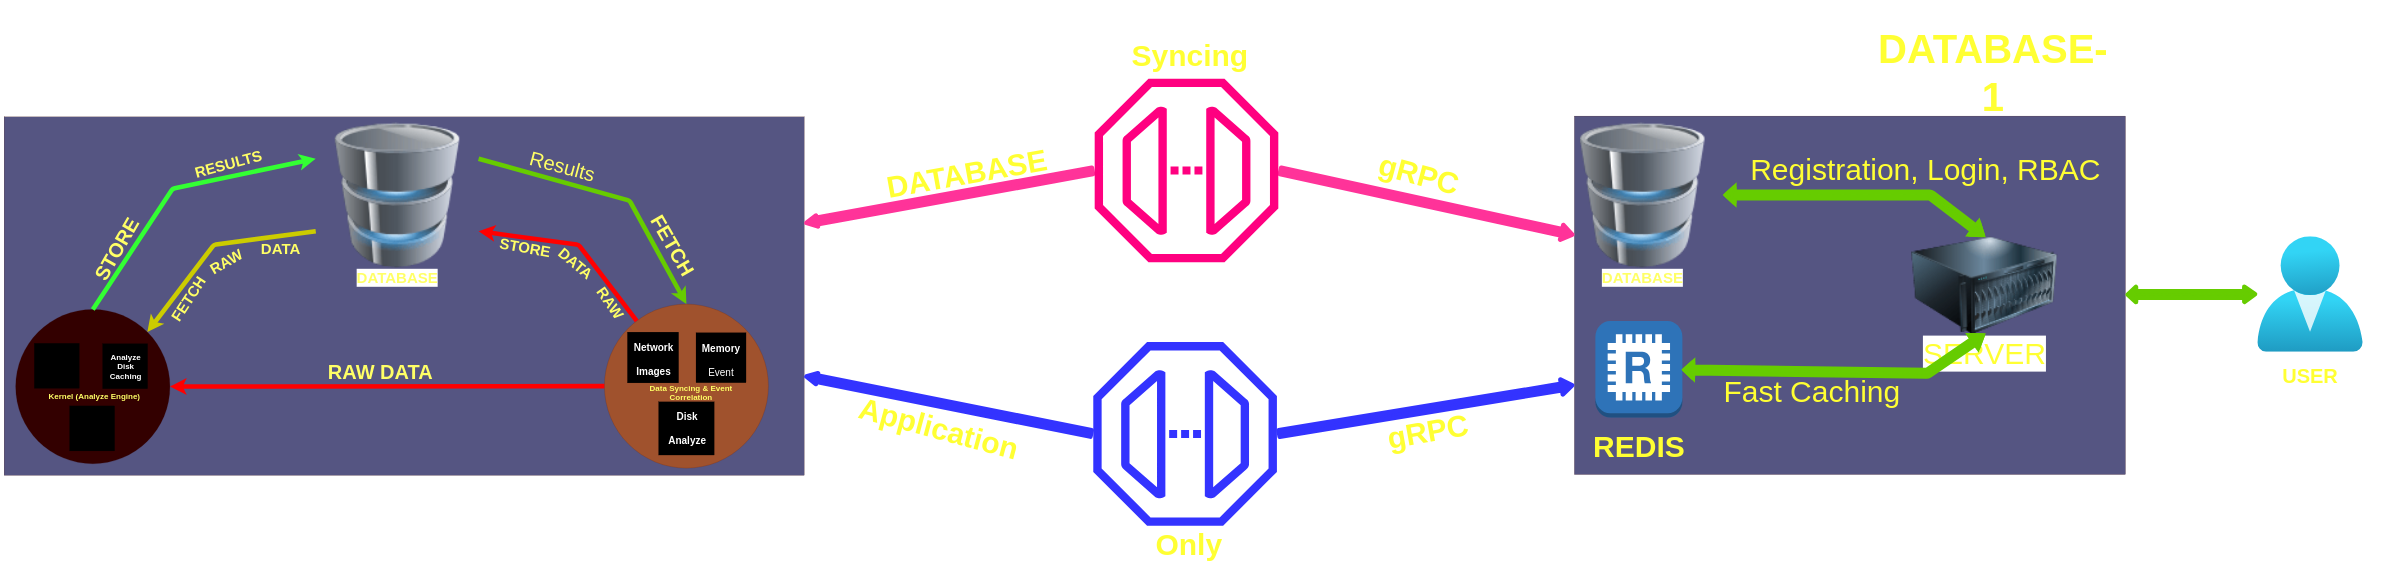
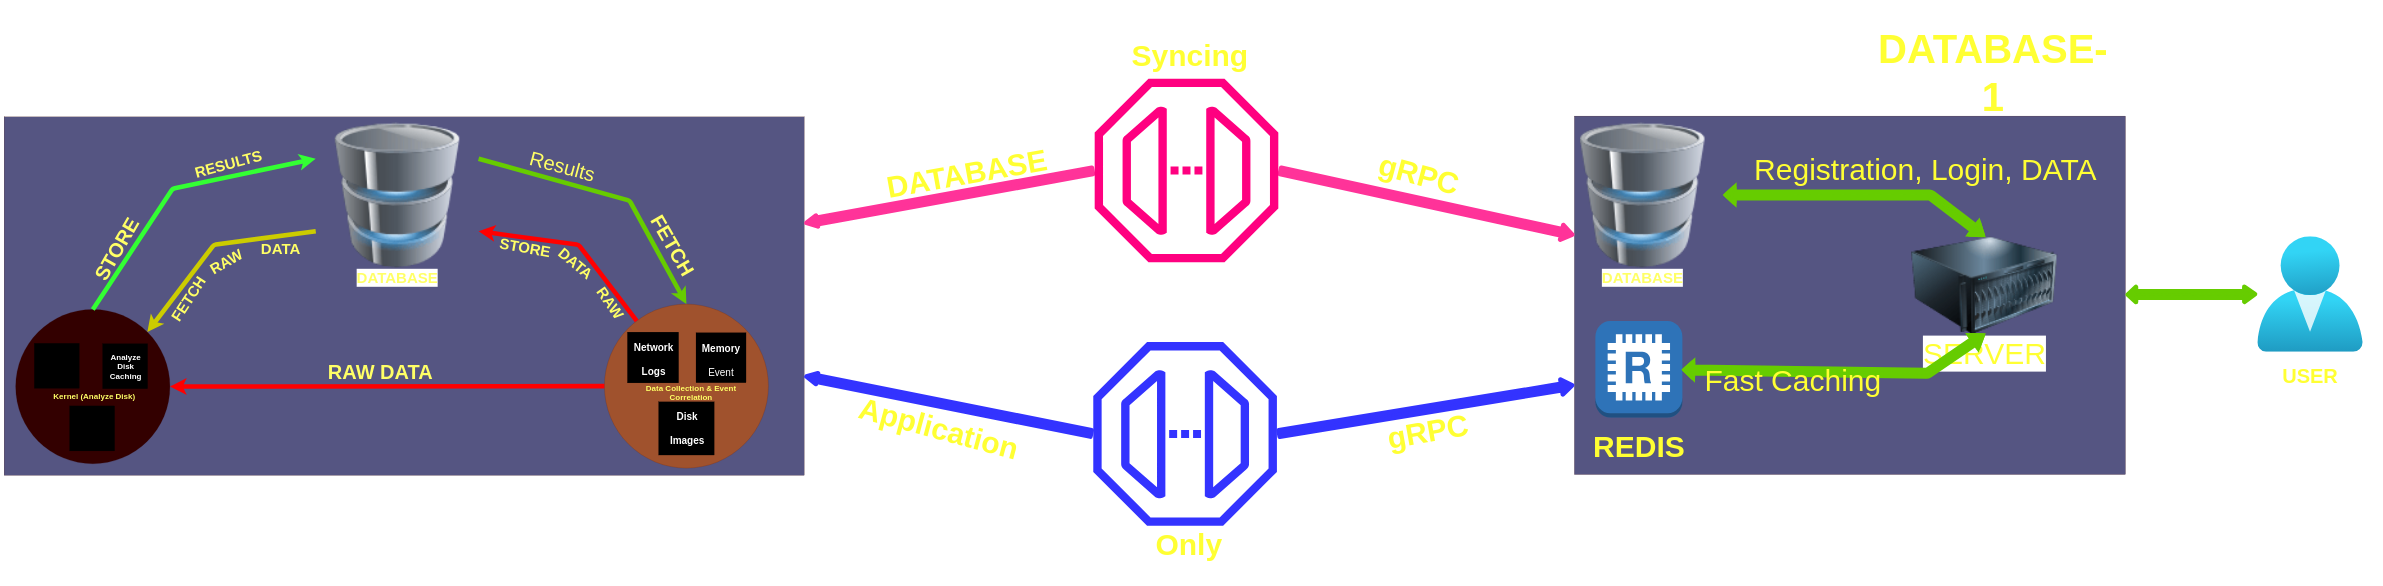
- <mxCell id="57" value="Registration, Login, RBAC" style="text;html=1;strokeColor=none;fillColor=none;align=center;verticalAlign=middle;whiteSpace=wrap;rounded=0;fontSize=150;fontColor=#FFFF33;" vertex="1" parent="1"><mxGeometry x="8660" y="705" width="1930" height="285" as="geometry" /></mxCell>
+ <mxCell id="57" value="Registration, Login, DATA" style="text;html=1;strokeColor=none;fillColor=none;align=center;verticalAlign=middle;whiteSpace=wrap;rounded=0;fontSize=150;fontColor=#FFFF33;" vertex="1" parent="1"><mxGeometry x="8660" y="705" width="1930" height="285" as="geometry" /></mxCell>
- <mxCell id="25" value="&lt;b style=&quot;font-size: 50px;&quot;&gt;&lt;font color=&quot;#ffffff&quot;&gt;Network&lt;br&gt;Images&lt;/font&gt;&lt;/b&gt;" style="text;html=1;strokeColor=none;fillColor=none;align=center;verticalAlign=middle;whiteSpace=wrap;rounded=0;fontSize=100;fontColor=#FFFF66;" vertex="1" parent="1"><mxGeometry x="3134" y="1689" width="266" height="174" as="geometry" /></mxCell>
+ <mxCell id="25" value="&lt;b style=&quot;font-size: 50px;&quot;&gt;&lt;font color=&quot;#ffffff&quot;&gt;Network&lt;br&gt;Logs&lt;/font&gt;&lt;/b&gt;" style="text;html=1;strokeColor=none;fillColor=none;align=center;verticalAlign=middle;whiteSpace=wrap;rounded=0;fontSize=100;fontColor=#FFFF66;" vertex="1" parent="1"><mxGeometry x="3134" y="1689" width="266" height="174" as="geometry" /></mxCell>
- <mxCell id="56" value="Fast Caching" style="text;html=1;strokeColor=none;fillColor=none;align=center;verticalAlign=middle;whiteSpace=wrap;rounded=0;fontSize=150;fontColor=#FFFF33;" vertex="1" parent="1"><mxGeometry x="8535" y="1800" width="1045" height="315" as="geometry" /></mxCell>
+ <mxCell id="56" value="Fast Caching" style="text;html=1;strokeColor=none;fillColor=none;align=center;verticalAlign=middle;whiteSpace=wrap;rounded=0;fontSize=150;fontColor=#FFFF33;" vertex="1" parent="1"><mxGeometry x="8440" y="1745" width="1045" height="315" as="geometry" /></mxCell>
- <mxCell id="29" value="&lt;b style=&quot;&quot;&gt;&lt;font color=&quot;#ffff66&quot; style=&quot;font-size: 40px;&quot;&gt;Data Syncing &amp;amp; Event Correlation&lt;/font&gt;&lt;/b&gt;" style="text;html=1;strokeColor=none;fillColor=none;align=center;verticalAlign=middle;whiteSpace=wrap;rounded=0;movable=1;resizable=1;rotatable=1;deletable=1;editable=1;connectable=1;" vertex="1" parent="1"><mxGeometry x="3204" y="1908.5" width="500" height="107" as="geometry" /></mxCell>
+ <mxCell id="29" value="&lt;b style=&quot;&quot;&gt;&lt;font color=&quot;#ffff66&quot; style=&quot;font-size: 40px;&quot;&gt;Data Collection &amp;amp; Event Correlation&lt;/font&gt;&lt;/b&gt;" style="text;html=1;strokeColor=none;fillColor=none;align=center;verticalAlign=middle;whiteSpace=wrap;rounded=0;movable=1;resizable=1;rotatable=1;deletable=1;editable=1;connectable=1;" vertex="1" parent="1"><mxGeometry x="3204" y="1908.5" width="500" height="107" as="geometry" /></mxCell>
- <mxCell id="9" value="&lt;span style=&quot;font-size: 40px;&quot;&gt;&lt;b&gt;&lt;font color=&quot;#ffff66&quot;&gt;Kernel (Analyze Engine)&lt;/font&gt;&lt;/b&gt;&lt;/span&gt;" style="text;html=1;strokeColor=none;fillColor=none;align=center;verticalAlign=middle;whiteSpace=wrap;rounded=0;movable=1;resizable=1;rotatable=1;deletable=1;editable=1;connectable=1;" vertex="1" parent="1"><mxGeometry x="220.5" y="1927" width="500" height="107" as="geometry" /></mxCell>
+ <mxCell id="9" value="&lt;span style=&quot;font-size: 40px;&quot;&gt;&lt;b&gt;&lt;font color=&quot;#ffff66&quot;&gt;Kernel (Analyze Disk)&lt;/font&gt;&lt;/b&gt;&lt;/span&gt;" style="text;html=1;strokeColor=none;fillColor=none;align=center;verticalAlign=middle;whiteSpace=wrap;rounded=0;movable=1;resizable=1;rotatable=1;deletable=1;editable=1;connectable=1;" vertex="1" parent="1"><mxGeometry x="220.5" y="1927" width="500" height="107" as="geometry" /></mxCell>
- <mxCell id="27" value="&lt;b style=&quot;font-size: 50px;&quot;&gt;&lt;font color=&quot;#ffffff&quot;&gt;&lt;span style=&quot;font-size: 50px;&quot;&gt;Disk&lt;br&gt;&lt;/span&gt;Analyze&lt;/font&gt;&lt;/b&gt;" style="text;html=1;strokeColor=none;fillColor=none;align=center;verticalAlign=middle;whiteSpace=wrap;rounded=0;fontSize=100;fontColor=#FFFF66;" vertex="1" parent="1"><mxGeometry x="3286" y="2010" width="298" height="222" as="geometry" /></mxCell>
+ <mxCell id="27" value="&lt;b style=&quot;font-size: 50px;&quot;&gt;&lt;font color=&quot;#ffffff&quot;&gt;&lt;span style=&quot;font-size: 50px;&quot;&gt;Disk&lt;br&gt;&lt;/span&gt;Images&lt;/font&gt;&lt;/b&gt;" style="text;html=1;strokeColor=none;fillColor=none;align=center;verticalAlign=middle;whiteSpace=wrap;rounded=0;fontSize=100;fontColor=#FFFF66;" vertex="1" parent="1"><mxGeometry x="3286" y="2010" width="298" height="222" as="geometry" /></mxCell>
